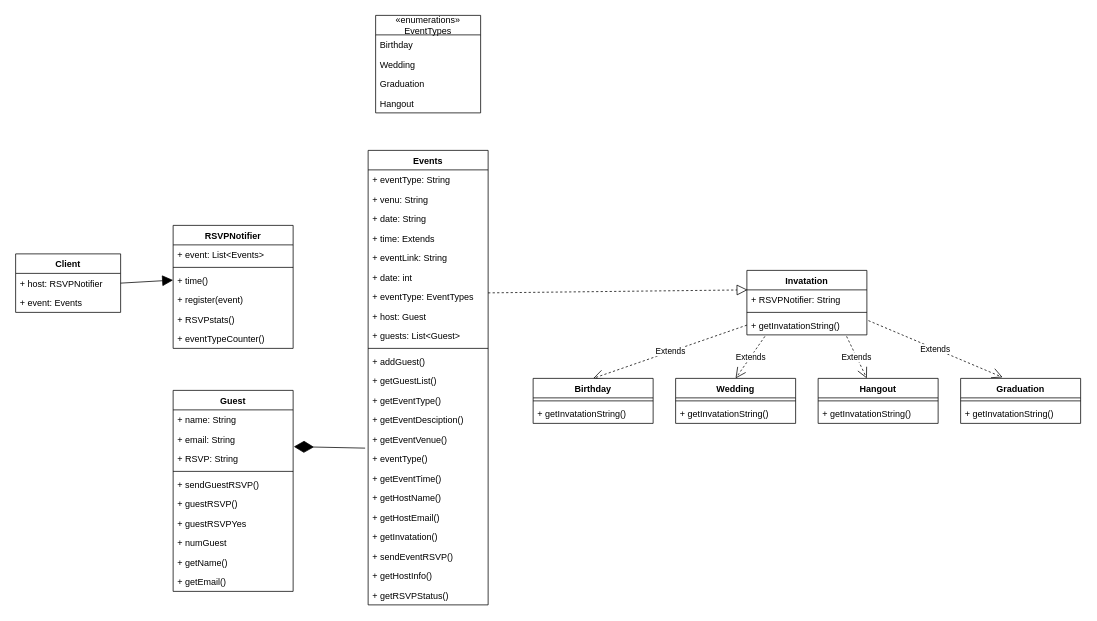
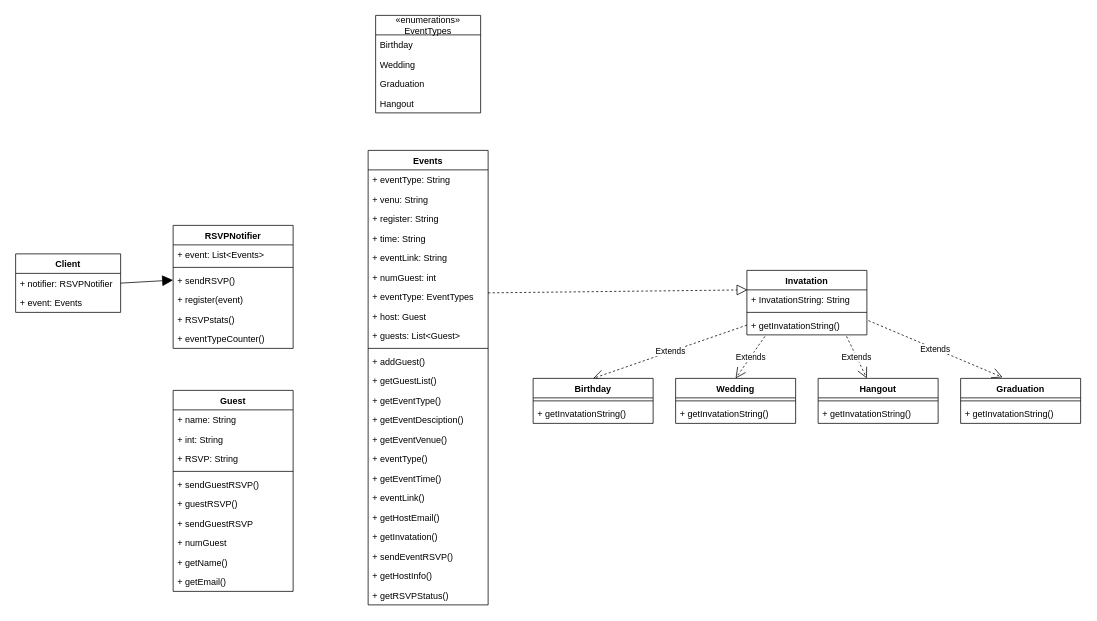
- <mxCell id="5" value="+ date: String" style="text;strokeColor=none;fillColor=none;align=left;verticalAlign=top;spacingLeft=4;spacingRight=4;overflow=hidden;rotatable=0;points=[[0,0.5],[1,0.5]];portConstraint=eastwest;" parent="2" vertex="1"><mxGeometry y="78" width="160" height="26" as="geometry" /></mxCell>
+ <mxCell id="5" value="+ register: String" style="text;strokeColor=none;fillColor=none;align=left;verticalAlign=top;spacingLeft=4;spacingRight=4;overflow=hidden;rotatable=0;points=[[0,0.5],[1,0.5]];portConstraint=eastwest;" parent="2" vertex="1"><mxGeometry y="78" width="160" height="26" as="geometry" /></mxCell>
- <mxCell id="6" value="+ time: Extends" style="text;strokeColor=none;fillColor=none;align=left;verticalAlign=top;spacingLeft=4;spacingRight=4;overflow=hidden;rotatable=0;points=[[0,0.5],[1,0.5]];portConstraint=eastwest;" parent="2" vertex="1"><mxGeometry y="104" width="160" height="26" as="geometry" /></mxCell>
+ <mxCell id="6" value="+ time: String" style="text;strokeColor=none;fillColor=none;align=left;verticalAlign=top;spacingLeft=4;spacingRight=4;overflow=hidden;rotatable=0;points=[[0,0.5],[1,0.5]];portConstraint=eastwest;" parent="2" vertex="1"><mxGeometry y="104" width="160" height="26" as="geometry" /></mxCell>
- <mxCell id="8" value="+ date: int" style="text;strokeColor=none;fillColor=none;align=left;verticalAlign=top;spacingLeft=4;spacingRight=4;overflow=hidden;rotatable=0;points=[[0,0.5],[1,0.5]];portConstraint=eastwest;" parent="2" vertex="1"><mxGeometry y="156" width="160" height="26" as="geometry" /></mxCell>
+ <mxCell id="8" value="+ numGuest: int" style="text;strokeColor=none;fillColor=none;align=left;verticalAlign=top;spacingLeft=4;spacingRight=4;overflow=hidden;rotatable=0;points=[[0,0.5],[1,0.5]];portConstraint=eastwest;" parent="2" vertex="1"><mxGeometry y="156" width="160" height="26" as="geometry" /></mxCell>
- <mxCell id="33" value="+ time()" style="text;strokeColor=none;fillColor=none;align=left;verticalAlign=top;spacingLeft=4;spacingRight=4;overflow=hidden;rotatable=0;points=[[0,0.5],[1,0.5]];portConstraint=eastwest;" parent="30" vertex="1"><mxGeometry y="60" width="160" height="26" as="geometry" /></mxCell>
+ <mxCell id="33" value="+ sendRSVP()" style="text;strokeColor=none;fillColor=none;align=left;verticalAlign=top;spacingLeft=4;spacingRight=4;overflow=hidden;rotatable=0;points=[[0,0.5],[1,0.5]];portConstraint=eastwest;" parent="30" vertex="1"><mxGeometry y="60" width="160" height="26" as="geometry" /></mxCell>
- <mxCell id="38" value="+ host: RSVPNotifier" style="text;strokeColor=none;fillColor=none;align=left;verticalAlign=top;spacingLeft=4;spacingRight=4;overflow=hidden;rotatable=0;points=[[0,0.5],[1,0.5]];portConstraint=eastwest;" vertex="1" parent="37"><mxGeometry y="26" width="140" height="26" as="geometry" /></mxCell>
+ <mxCell id="38" value="+ notifier: RSVPNotifier" style="text;strokeColor=none;fillColor=none;align=left;verticalAlign=top;spacingLeft=4;spacingRight=4;overflow=hidden;rotatable=0;points=[[0,0.5],[1,0.5]];portConstraint=eastwest;" vertex="1" parent="37"><mxGeometry y="26" width="140" height="26" as="geometry" /></mxCell>
- <mxCell id="53" value="+ RSVPNotifier: String" style="text;strokeColor=none;fillColor=none;align=left;verticalAlign=top;spacingLeft=4;spacingRight=4;overflow=hidden;rotatable=0;points=[[0,0.5],[1,0.5]];portConstraint=eastwest;" vertex="1" parent="52"><mxGeometry y="26" width="160" height="26" as="geometry" /></mxCell>
+ <mxCell id="53" value="+ InvatationString: String" style="text;strokeColor=none;fillColor=none;align=left;verticalAlign=top;spacingLeft=4;spacingRight=4;overflow=hidden;rotatable=0;points=[[0,0.5],[1,0.5]];portConstraint=eastwest;" vertex="1" parent="52"><mxGeometry y="26" width="160" height="26" as="geometry" /></mxCell>
- <mxCell id="58" value="+ email: String" style="text;strokeColor=none;fillColor=none;align=left;verticalAlign=top;spacingLeft=4;spacingRight=4;overflow=hidden;rotatable=0;points=[[0,0.5],[1,0.5]];portConstraint=eastwest;" parent="56" vertex="1"><mxGeometry y="52" width="160" height="26" as="geometry" /></mxCell>
+ <mxCell id="58" value="+ int: String" style="text;strokeColor=none;fillColor=none;align=left;verticalAlign=top;spacingLeft=4;spacingRight=4;overflow=hidden;rotatable=0;points=[[0,0.5],[1,0.5]];portConstraint=eastwest;" parent="56" vertex="1"><mxGeometry y="52" width="160" height="26" as="geometry" /></mxCell>
- <mxCell id="67" value="" style="endArrow=diamondThin;endFill=1;endSize=24;html=1;exitX=-0.025;exitY=-0.038;exitDx=0;exitDy=0;entryX=1.006;entryY=-0.115;entryDx=0;entryDy=0;exitPerimeter=0;entryPerimeter=0;" edge="1" parent="1" source="18" target="59"><mxGeometry width="160" relative="1" as="geometry"><mxPoint x="400" y="383" as="sourcePoint" /><mxPoint x="500" y="379" as="targetPoint" /></mxGeometry></mxCell>
- <mxCell id="20" value="+ getHostName()" style="text;strokeColor=none;fillColor=none;align=left;verticalAlign=top;spacingLeft=4;spacingRight=4;overflow=hidden;rotatable=0;points=[[0,0.5],[1,0.5]];portConstraint=eastwest;" parent="2" vertex="1"><mxGeometry y="450" width="160" height="26" as="geometry" /></mxCell>
+ <mxCell id="20" value="+ eventLink()" style="text;strokeColor=none;fillColor=none;align=left;verticalAlign=top;spacingLeft=4;spacingRight=4;overflow=hidden;rotatable=0;points=[[0,0.5],[1,0.5]];portConstraint=eastwest;" parent="2" vertex="1"><mxGeometry y="450" width="160" height="26" as="geometry" /></mxCell>
- <mxCell id="63" value="+ guestRSVPYes" style="text;strokeColor=none;fillColor=none;align=left;verticalAlign=top;spacingLeft=4;spacingRight=4;overflow=hidden;rotatable=0;points=[[0,0.5],[1,0.5]];portConstraint=eastwest;" vertex="1" parent="56"><mxGeometry y="164" width="160" height="26" as="geometry" /></mxCell>
+ <mxCell id="63" value="+ sendGuestRSVP" style="text;strokeColor=none;fillColor=none;align=left;verticalAlign=top;spacingLeft=4;spacingRight=4;overflow=hidden;rotatable=0;points=[[0,0.5],[1,0.5]];portConstraint=eastwest;" vertex="1" parent="56"><mxGeometry y="164" width="160" height="26" as="geometry" /></mxCell>
